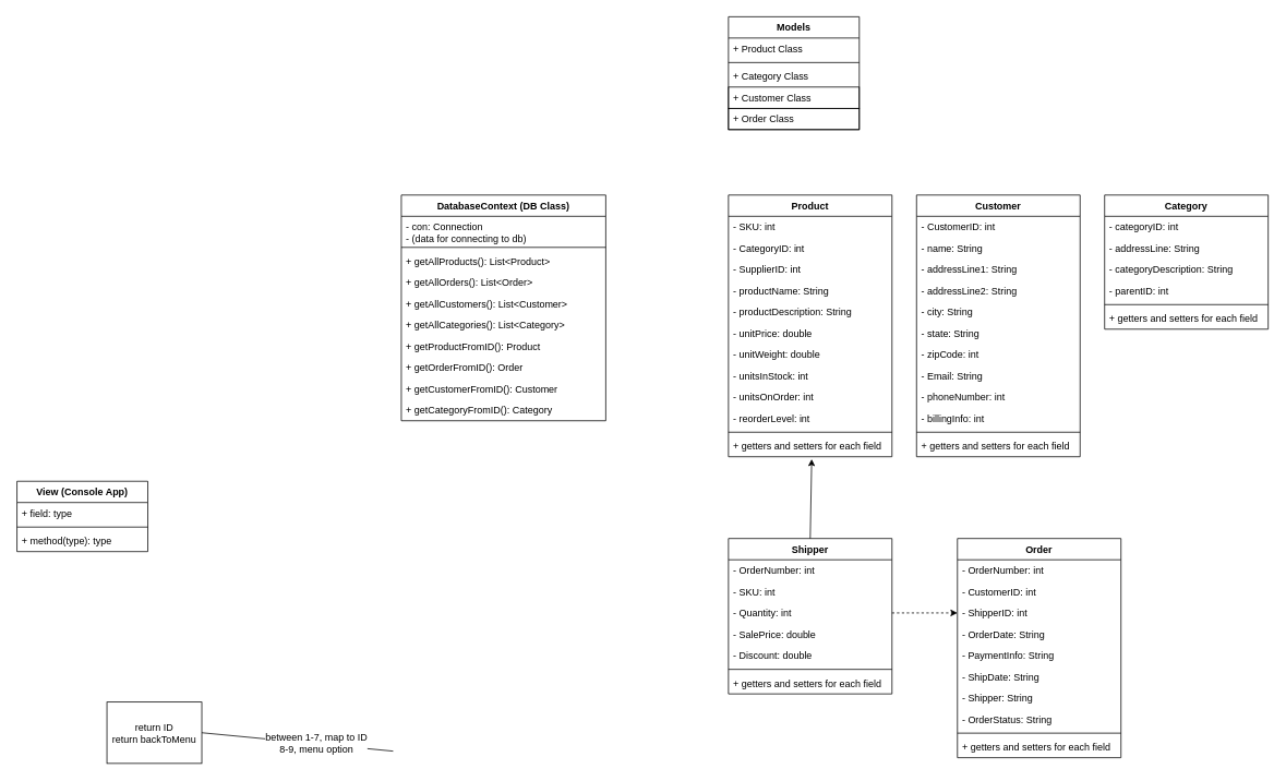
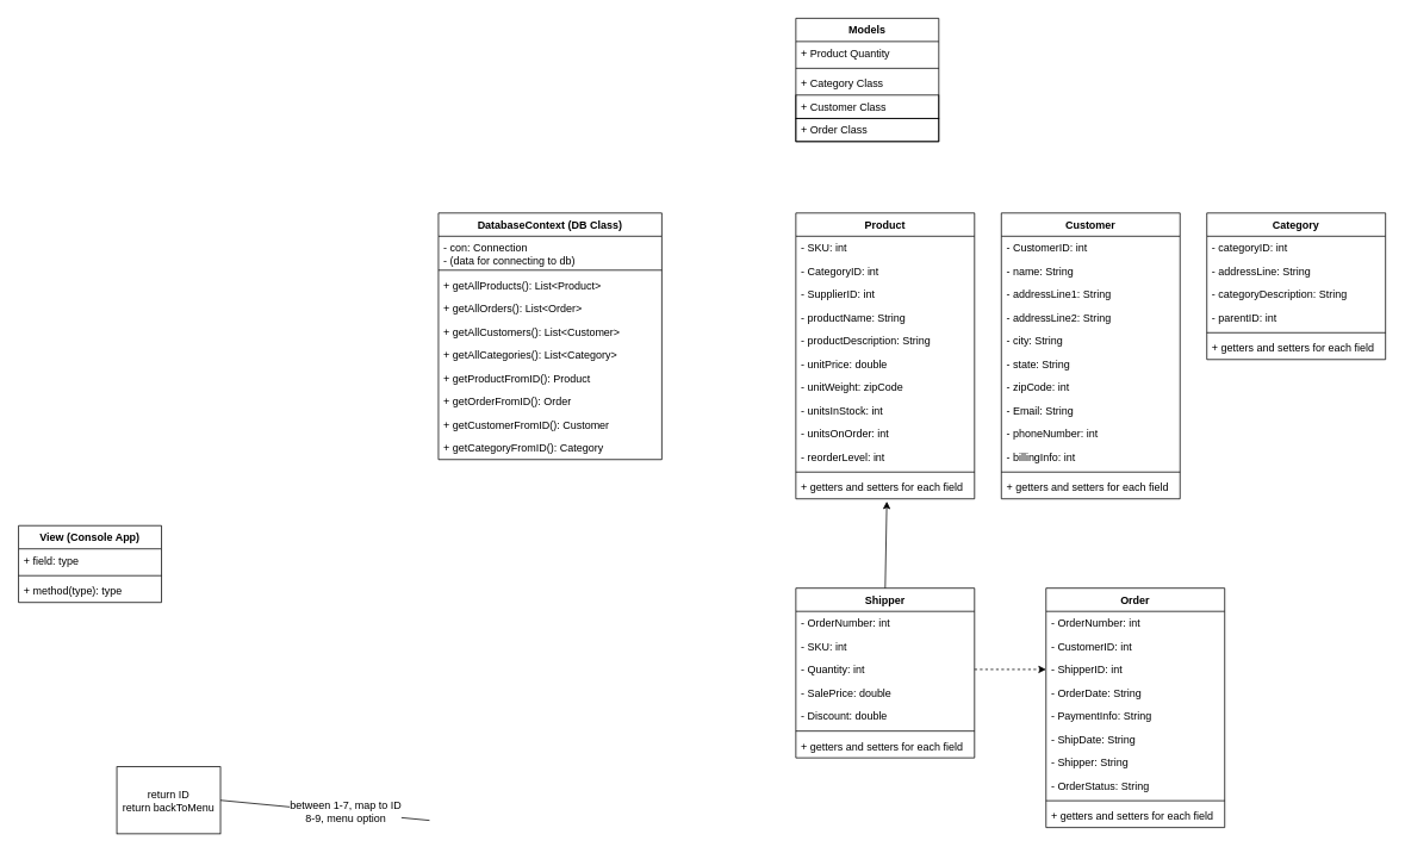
- <mxCell id="18" value="+ Product Class" style="text;strokeColor=none;fillColor=none;align=left;verticalAlign=top;spacingLeft=4;spacingRight=4;overflow=hidden;rotatable=0;points=[[0,0.5],[1,0.5]];portConstraint=eastwest;" vertex="1" parent="17"><mxGeometry y="26" width="160" height="26" as="geometry" /></mxCell>
+ <mxCell id="18" value="+ Product Quantity" style="text;strokeColor=none;fillColor=none;align=left;verticalAlign=top;spacingLeft=4;spacingRight=4;overflow=hidden;rotatable=0;points=[[0,0.5],[1,0.5]];portConstraint=eastwest;" vertex="1" parent="17"><mxGeometry y="26" width="160" height="26" as="geometry" /></mxCell>
- <mxCell id="30" value="- unitWeight: double" style="text;strokeColor=none;fillColor=none;align=left;verticalAlign=top;spacingLeft=4;spacingRight=4;overflow=hidden;rotatable=0;points=[[0,0.5],[1,0.5]];portConstraint=eastwest;" vertex="1" parent="23"><mxGeometry y="182" width="200" height="26" as="geometry" /></mxCell>
+ <mxCell id="30" value="- unitWeight: zipCode" style="text;strokeColor=none;fillColor=none;align=left;verticalAlign=top;spacingLeft=4;spacingRight=4;overflow=hidden;rotatable=0;points=[[0,0.5],[1,0.5]];portConstraint=eastwest;" vertex="1" parent="23"><mxGeometry y="182" width="200" height="26" as="geometry" /></mxCell>
